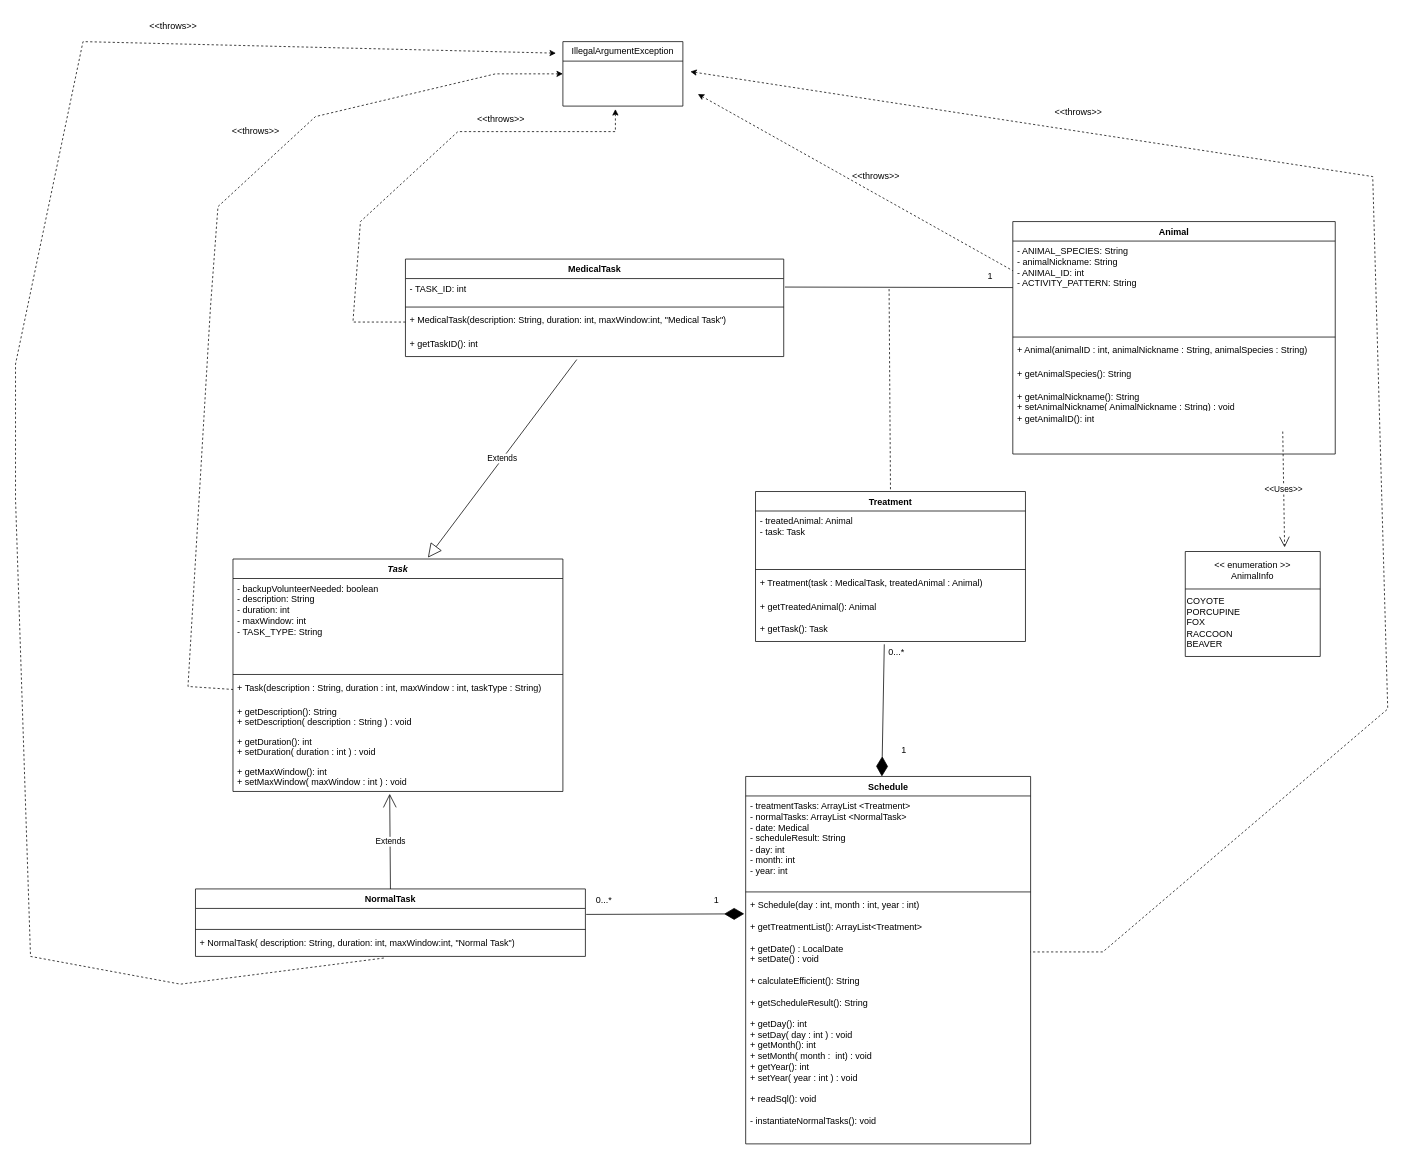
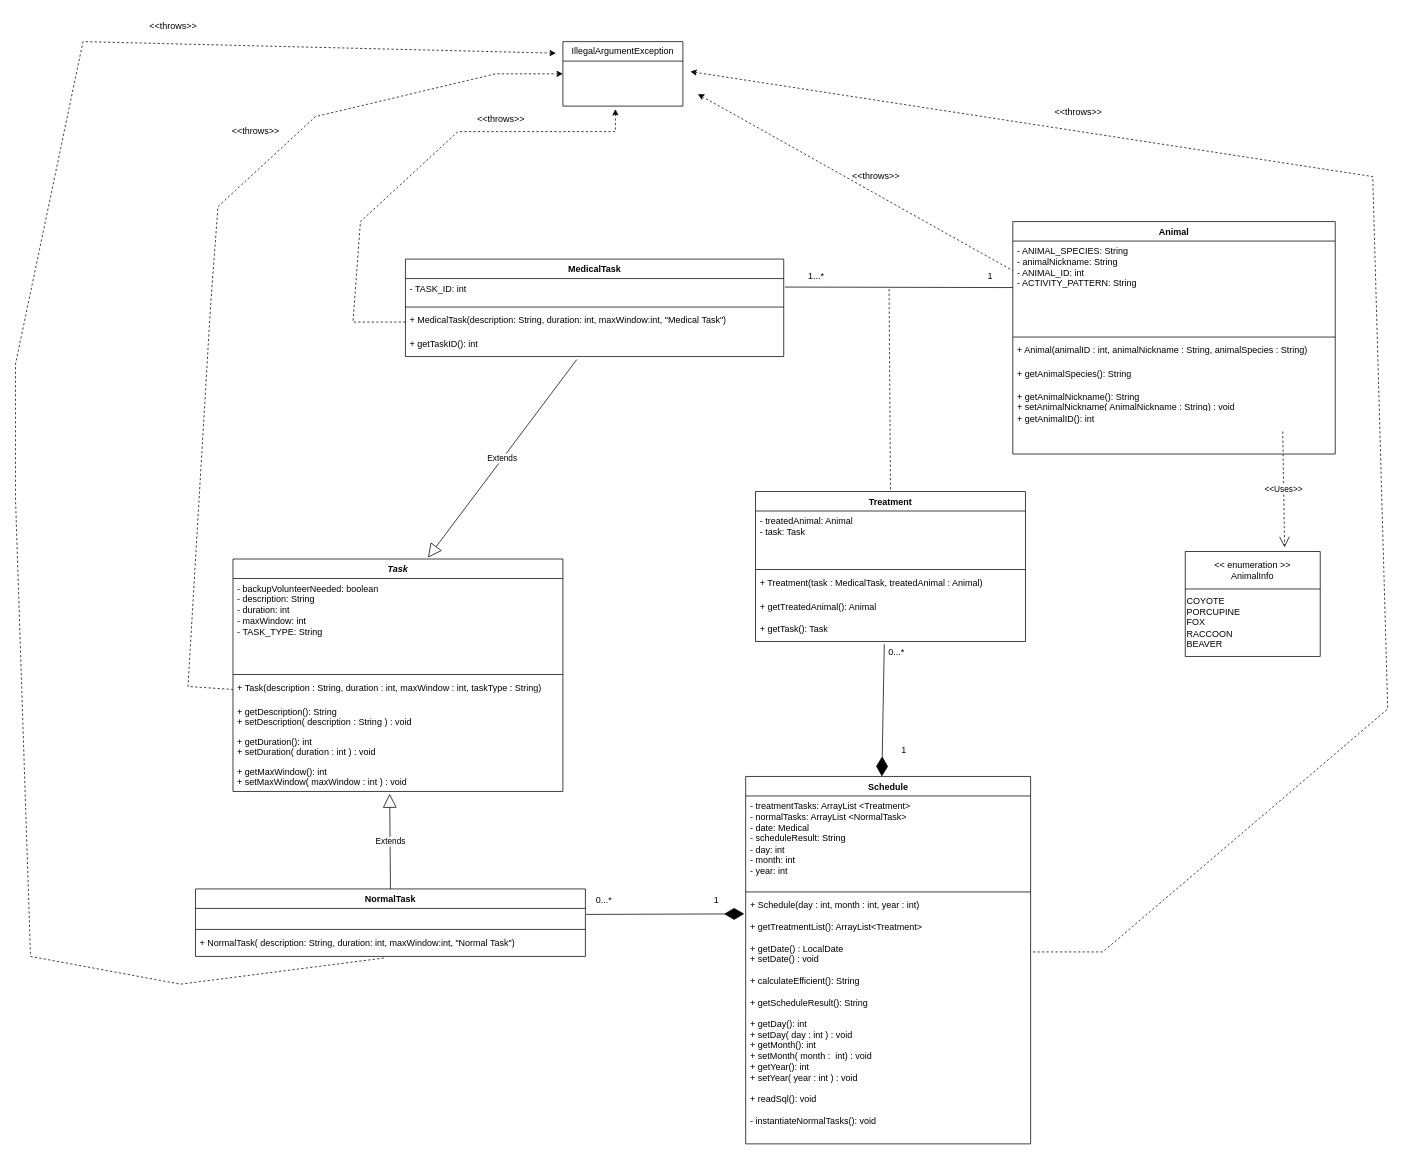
+ <mxCell id="20" value="1...*" style="text;html=1;strokeColor=none;fillColor=none;align=center;verticalAlign=middle;whiteSpace=wrap;rounded=0;" vertex="1" parent="1"><mxGeometry x="1057.5" y="353" width="60" height="30" as="geometry" /></mxCell>
- <mxCell id="51" value="Extends" style="endArrow=open;endSize=16;endFill=0;html=1;rounded=0;entryX=0.475;entryY=1.079;entryDx=0;entryDy=0;entryPerimeter=0;exitX=0.5;exitY=0;exitDx=0;exitDy=0;" edge="1" parent="1" source="39" target="49"><mxGeometry width="160" relative="1" as="geometry"><mxPoint x="590" y="1035" as="sourcePoint" /><mxPoint x="578" y="1047" as="targetPoint" /></mxGeometry></mxCell>
+ <mxCell id="51" value="Extends" style="endArrow=block;endSize=16;endFill=0;html=1;rounded=0;entryX=0.475;entryY=1.079;entryDx=0;entryDy=0;entryPerimeter=0;exitX=0.5;exitY=0;exitDx=0;exitDy=0;" edge="1" parent="1" source="39" target="49"><mxGeometry width="160" relative="1" as="geometry"><mxPoint x="590" y="1035" as="sourcePoint" /><mxPoint x="578" y="1047" as="targetPoint" /></mxGeometry></mxCell>
